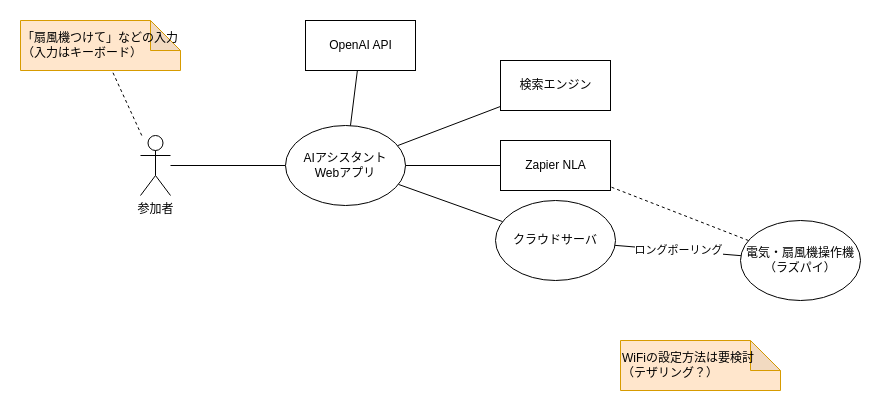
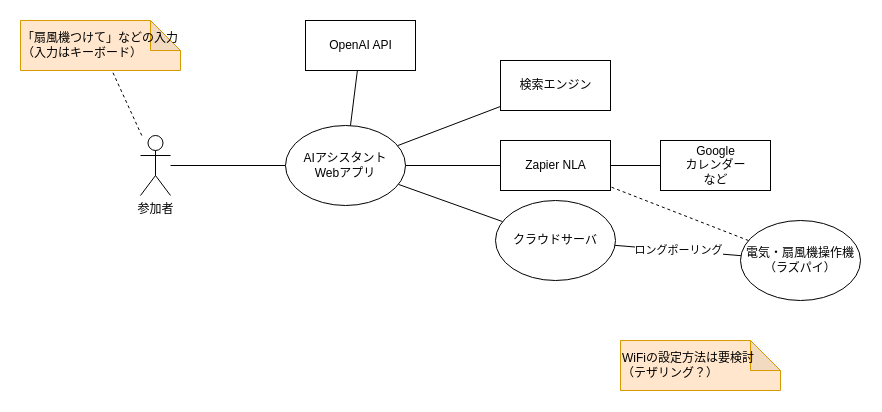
+ <mxCell id="16" value="" style="endArrow=none;endFill=0;endSize=24;html=1;" edge="1" parent="1" source="15" target="9"><mxGeometry width="160" relative="1" as="geometry"><mxPoint x="466.188" y="310" as="sourcePoint" /><mxPoint x="395.743" y="211.131" as="targetPoint" /></mxGeometry></mxCell>
+ <mxCell id="15" value="Google&lt;br&gt;カレンダー&lt;br&gt;など" style="html=1;" vertex="1" parent="1"><mxGeometry x="660" y="140" width="110" height="50" as="geometry" /></mxCell>
